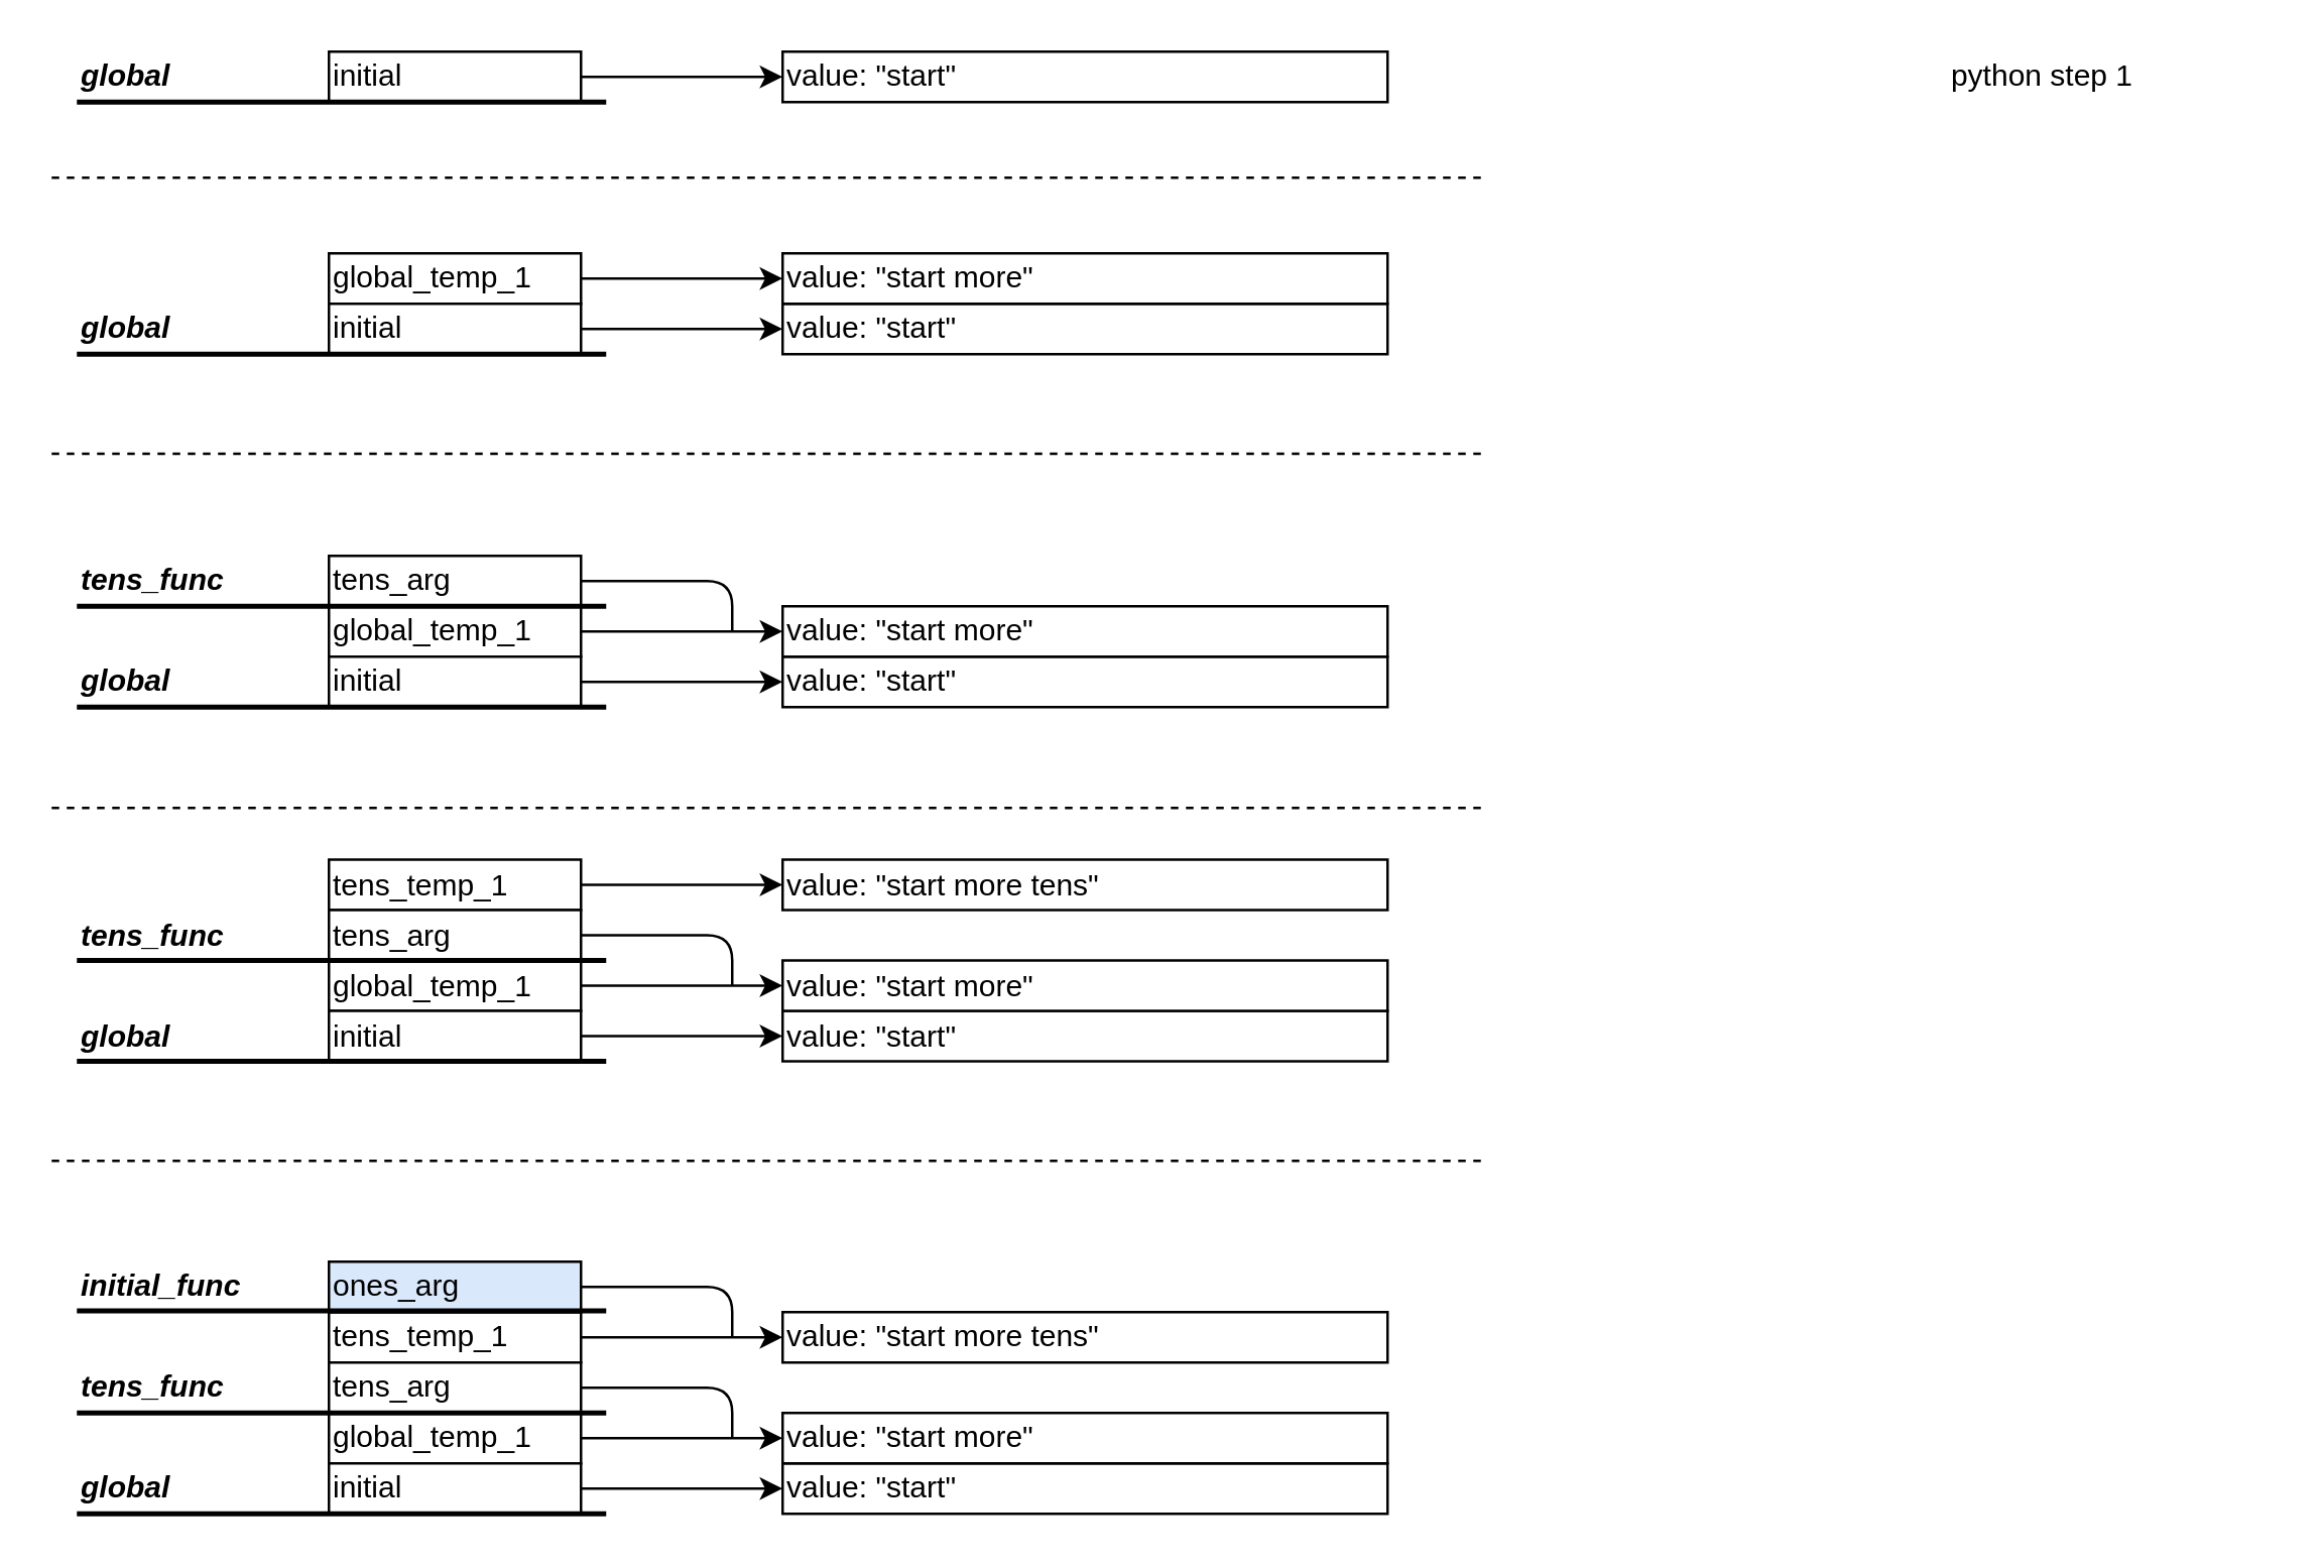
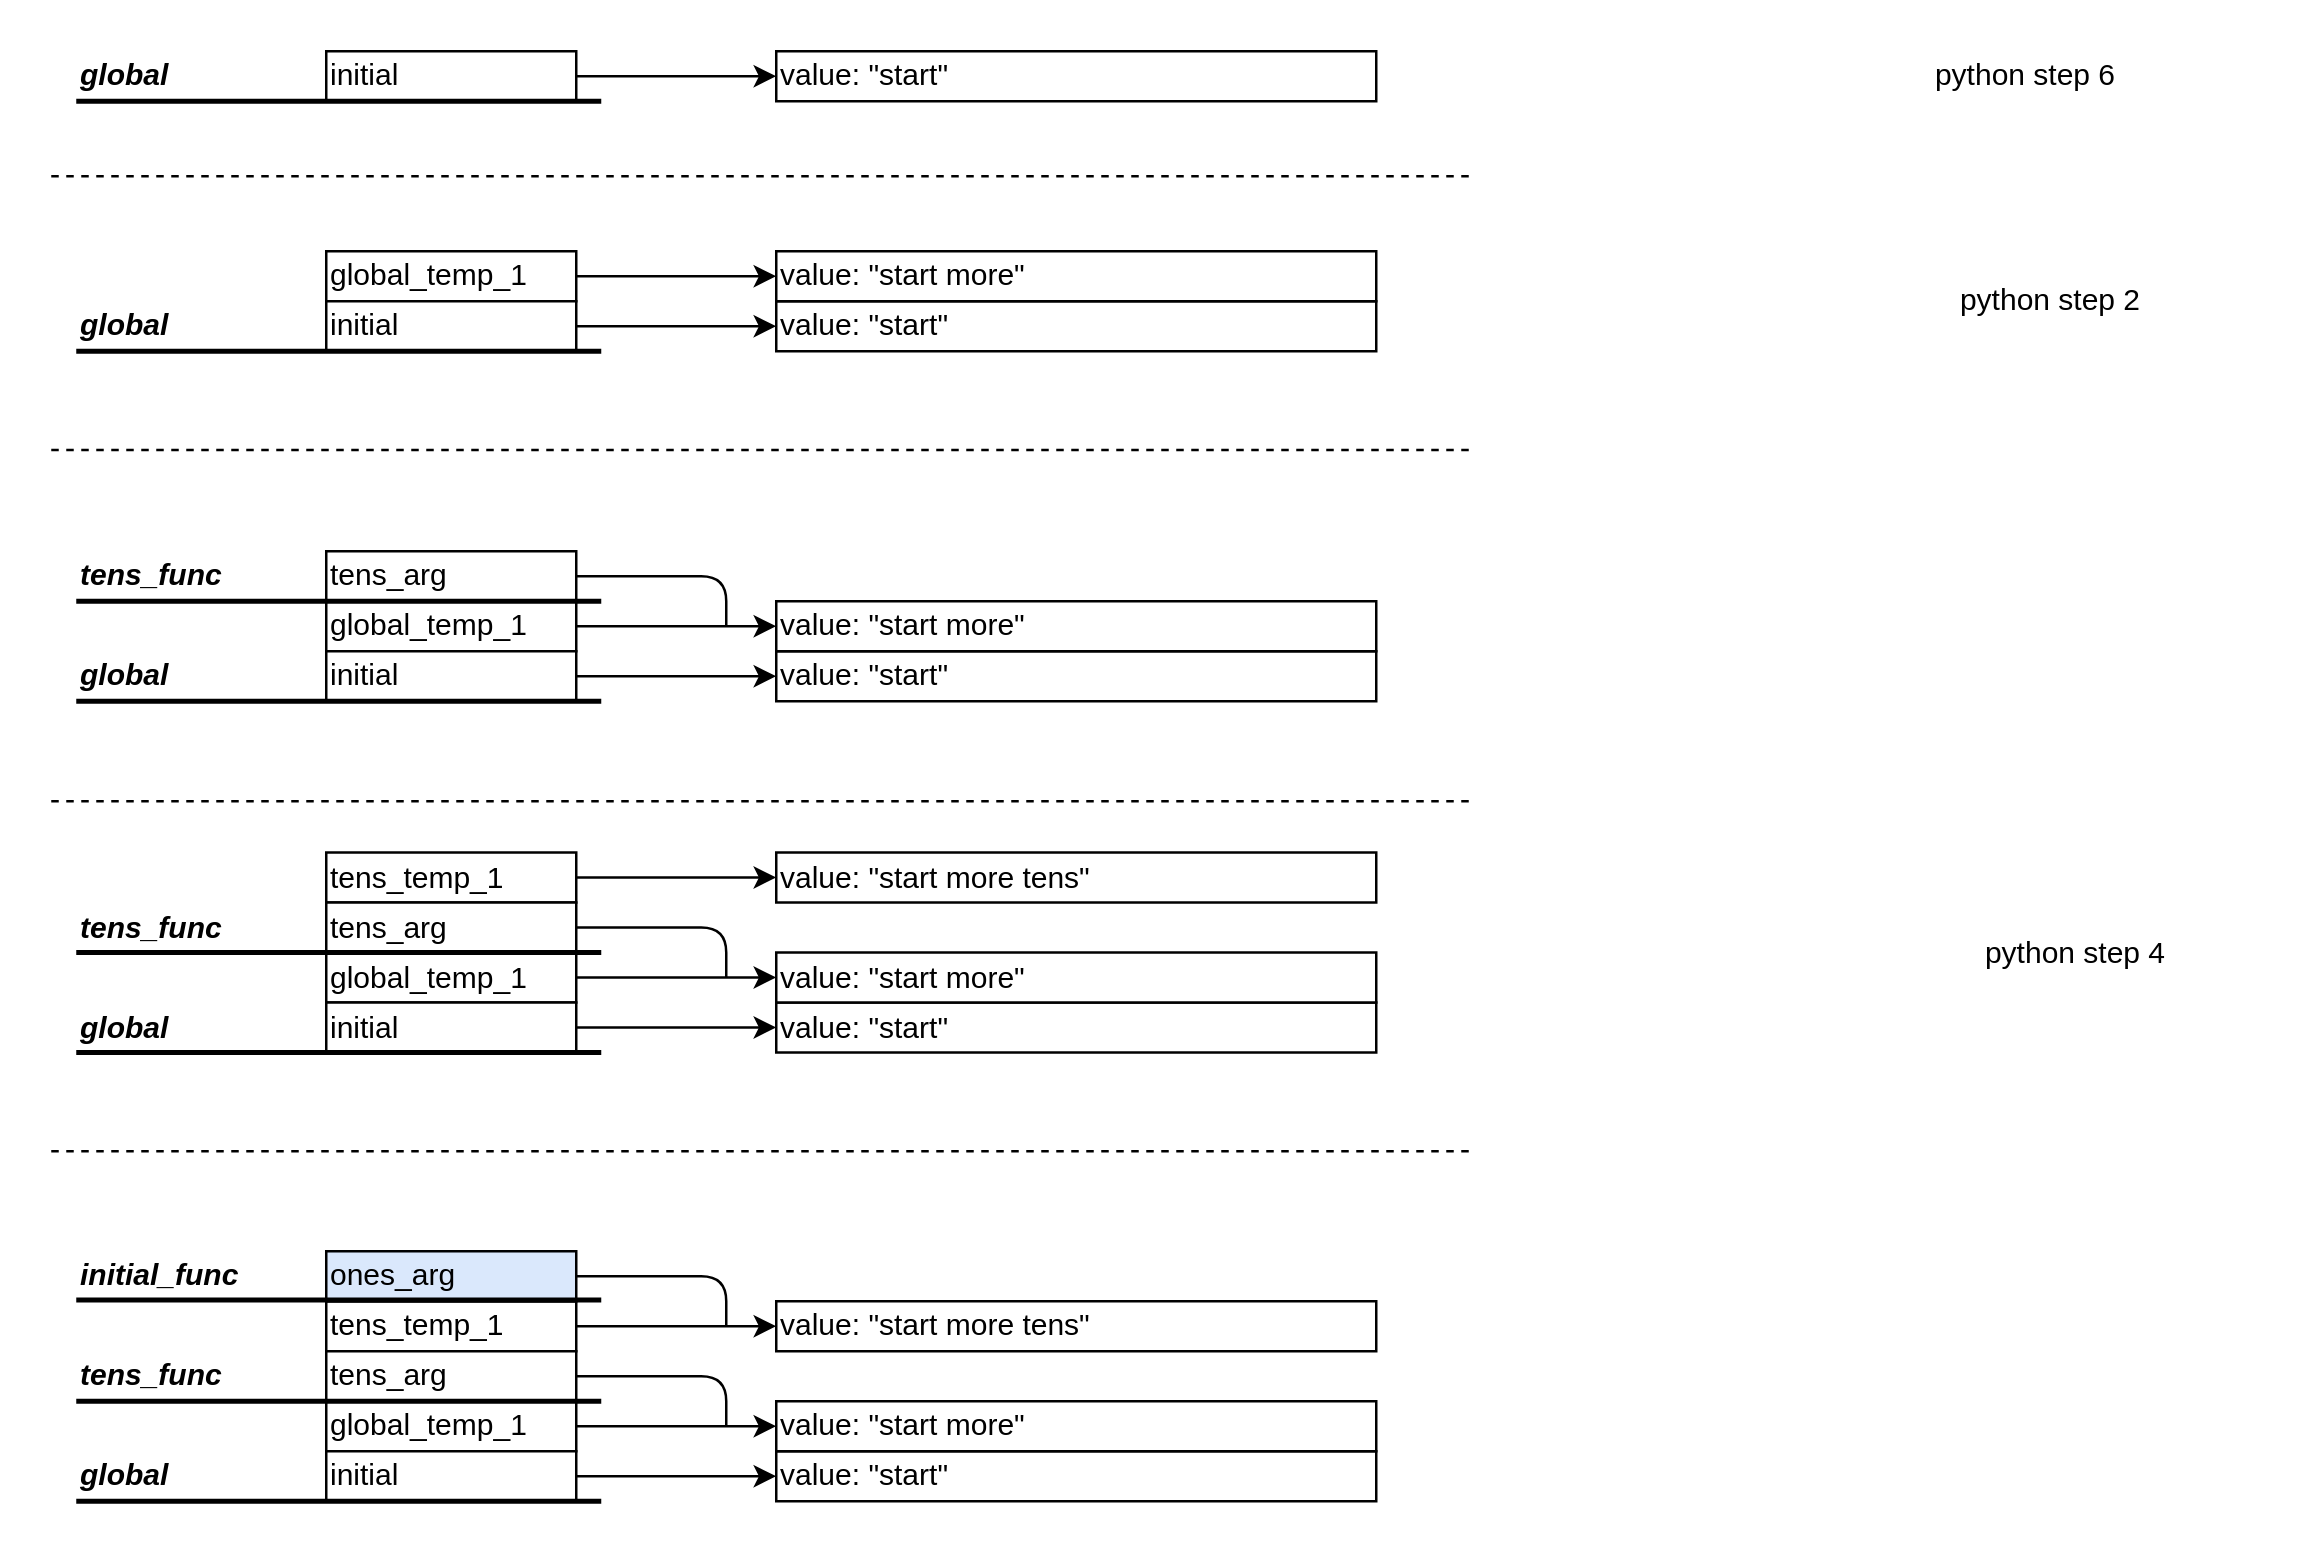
- <mxCell id="65" value="python step 1" style="text;html=1;strokeColor=none;fillColor=none;align=center;verticalAlign=middle;whiteSpace=wrap;rounded=0;" vertex="1" parent="1"><mxGeometry x="740" y="20" width="140" height="20" as="geometry" /></mxCell>
+ <mxCell id="65" value="python step 6" style="text;html=1;strokeColor=none;fillColor=none;align=center;verticalAlign=middle;whiteSpace=wrap;rounded=0;" vertex="1" parent="1"><mxGeometry x="740" y="20" width="140" height="20" as="geometry" /></mxCell>
+ <mxCell id="66" value="python step 2" style="text;html=1;strokeColor=none;fillColor=none;align=center;verticalAlign=middle;whiteSpace=wrap;rounded=0;" vertex="1" parent="1"><mxGeometry x="750" y="110" width="140" height="20" as="geometry" /></mxCell>
+ <mxCell id="67" value="python step 4" style="text;html=1;strokeColor=none;fillColor=none;align=center;verticalAlign=middle;whiteSpace=wrap;rounded=0;" vertex="1" parent="1"><mxGeometry x="760" y="370.5" width="140" height="20" as="geometry" /></mxCell>
